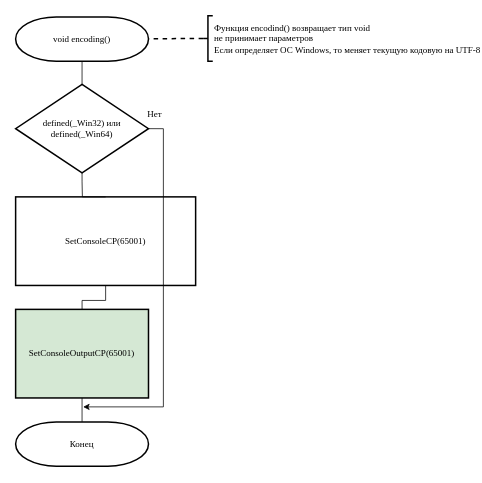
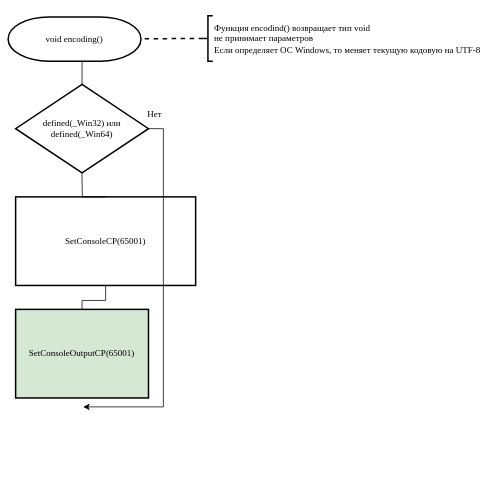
- <mxCell id="3" value="&lt;font face=&quot;Times New Roman&quot;&gt;void encoding()&lt;/font&gt;" style="strokeWidth=2;html=1;shape=mxgraph.flowchart.terminator;whiteSpace=wrap;" parent="1" vertex="1"><mxGeometry x="20" y="22" width="177.165" height="59.055" as="geometry" /></mxCell>
+ <mxCell id="3" value="&lt;font face=&quot;Times New Roman&quot;&gt;void encoding()&lt;/font&gt;" style="strokeWidth=2;html=1;shape=mxgraph.flowchart.terminator;whiteSpace=wrap;" parent="1" vertex="1"><mxGeometry x="10" y="22" width="177.165" height="59.055" as="geometry" /></mxCell>
- <mxCell id="6" style="edgeStyle=orthogonalEdgeStyle;rounded=0;orthogonalLoop=1;jettySize=auto;html=1;exitX=0.5;exitY=1;exitDx=0;exitDy=0;entryX=0.5;entryY=0;entryDx=0;entryDy=0;entryPerimeter=0;endArrow=none;endFill=0;" parent="1" source="7" target="11" edge="1"><mxGeometry relative="1" as="geometry" /></mxCell>
- <mxCell id="11" value="&lt;font face=&quot;Times New Roman&quot;&gt;Конец&lt;/font&gt;" style="strokeWidth=2;html=1;shape=mxgraph.flowchart.terminator;whiteSpace=wrap;" parent="1" vertex="1"><mxGeometry x="20" y="562" width="177.165" height="59.055" as="geometry" /></mxCell>
